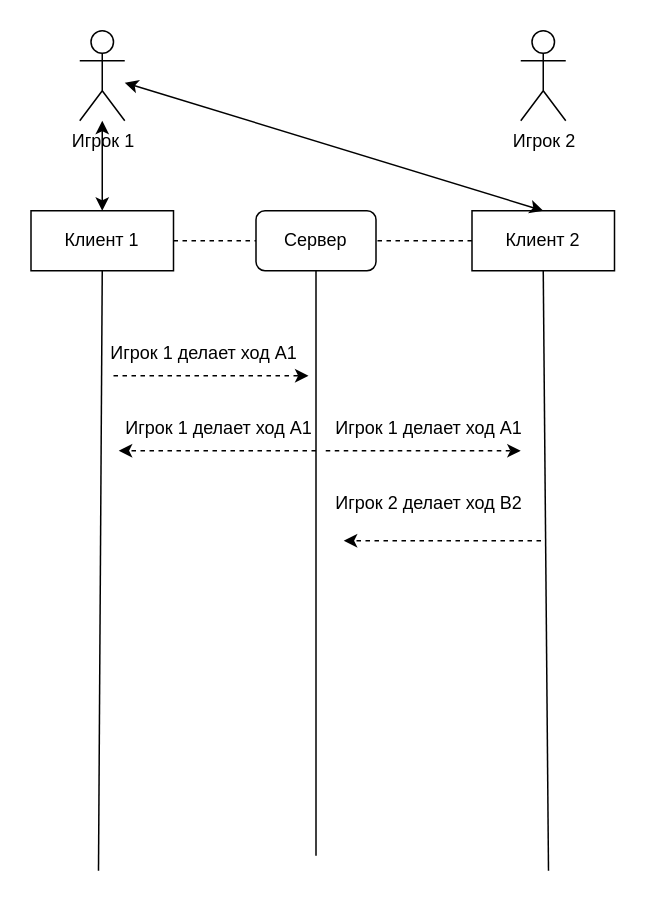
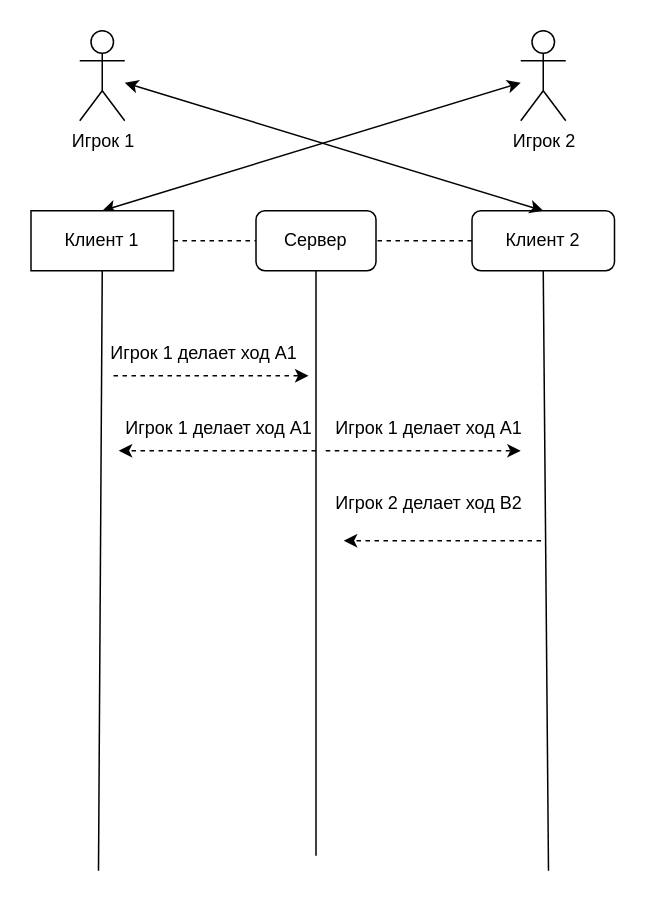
- <mxCell id="4" value="" style="endArrow=classic;startArrow=classic;html=1;rounded=0;exitX=0.5;exitY=0;exitDx=0;exitDy=0;" edge="1" parent="1" source="5" target="2"><mxGeometry width="50" height="50" relative="1" as="geometry"><mxPoint x="72.5" y="120" as="sourcePoint" /><mxPoint x="92.5" y="140" as="targetPoint" /></mxGeometry></mxCell>
+ <mxCell id="4" value="" style="endArrow=classic;startArrow=classic;html=1;rounded=0;exitX=0.5;exitY=0;exitDx=0;exitDy=0;" edge="1" parent="1" source="5" target="3"><mxGeometry width="50" height="50" relative="1" as="geometry"><mxPoint x="72.5" y="120" as="sourcePoint" /><mxPoint x="92.5" y="140" as="targetPoint" /></mxGeometry></mxCell>
- <mxCell id="6" value="Клиент 2" style="rounded=0;whiteSpace=wrap;html=1;" vertex="1" parent="1"><mxGeometry x="314" y="140" width="95" height="40" as="geometry" /></mxCell>
+ <mxCell id="6" value="Клиент 2" style="whiteSpace=wrap;html=1;rounded=1;" vertex="1" parent="1"><mxGeometry x="314" y="140" width="95" height="40" as="geometry" /></mxCell>
